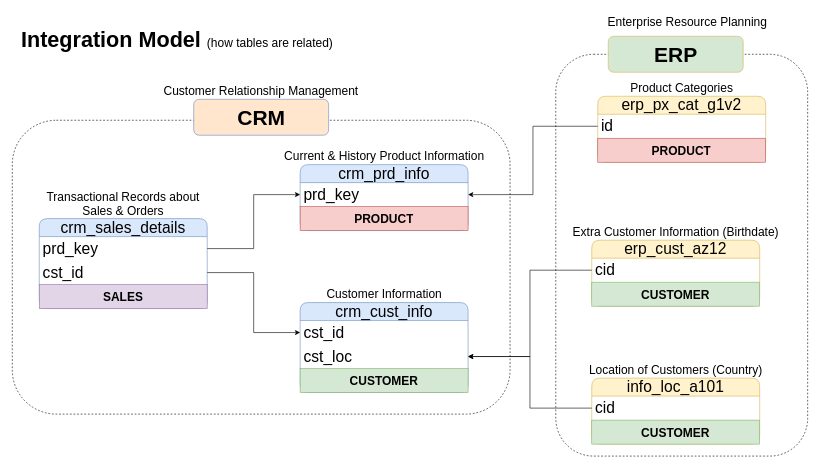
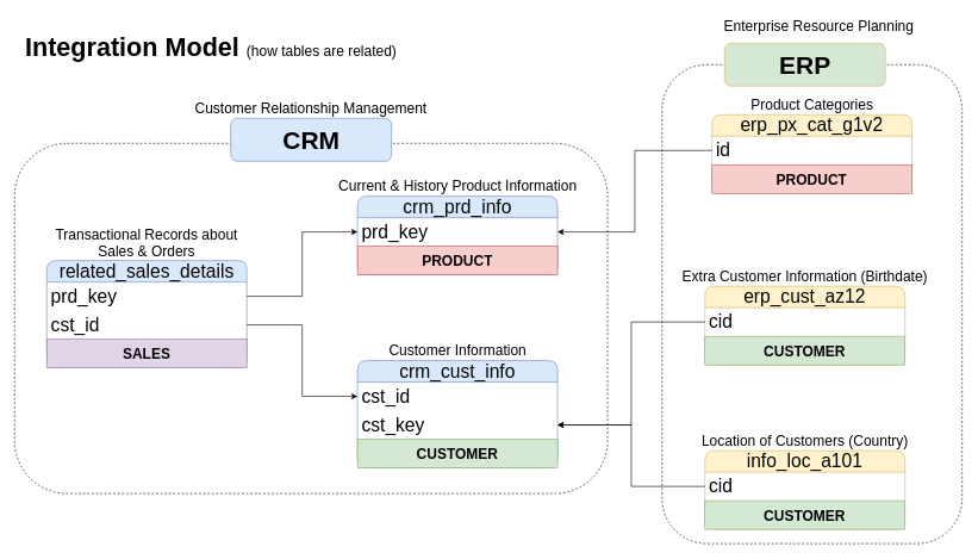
- <mxCell id="36" value="&lt;b&gt;&lt;font style=&quot;font-size: 35px;&quot;&gt;CRM&lt;/font&gt;&lt;/b&gt;" style="rounded=1;whiteSpace=wrap;html=1;fillColor=#ffe6cc;strokeColor=#6c8ebf;" parent="1" vertex="1"><mxGeometry x="322.5" y="165" width="225" height="60" as="geometry" /></mxCell>
+ <mxCell id="36" value="&lt;b&gt;&lt;font style=&quot;font-size: 35px;&quot;&gt;CRM&lt;/font&gt;&lt;/b&gt;" style="rounded=1;whiteSpace=wrap;html=1;fillColor=#dae8fc;strokeColor=#6c8ebf;" parent="1" vertex="1"><mxGeometry x="322.5" y="165" width="225" height="60" as="geometry" /></mxCell>
- <mxCell id="4" value="crm_sales_details" style="swimlane;fontStyle=0;childLayout=stackLayout;horizontal=1;startSize=30;horizontalStack=0;resizeParent=1;resizeParentMax=0;resizeLast=0;collapsible=1;marginBottom=0;whiteSpace=wrap;html=1;rounded=1;fillColor=#dae8fc;strokeColor=#6c8ebf;fontSize=26;" parent="1" vertex="1"><mxGeometry x="65" y="364" width="280" height="150" as="geometry" /></mxCell>
+ <mxCell id="4" value="related_sales_details" style="swimlane;fontStyle=0;childLayout=stackLayout;horizontal=1;startSize=30;horizontalStack=0;resizeParent=1;resizeParentMax=0;resizeLast=0;collapsible=1;marginBottom=0;whiteSpace=wrap;html=1;rounded=1;fillColor=#dae8fc;strokeColor=#6c8ebf;fontSize=26;" parent="1" vertex="1"><mxGeometry x="65" y="364" width="280" height="150" as="geometry" /></mxCell>
- <mxCell id="12" value="cst_loc" style="text;strokeColor=none;fillColor=none;align=left;verticalAlign=middle;spacingLeft=4;spacingRight=4;overflow=hidden;points=[[0,0.5],[1,0.5]];portConstraint=eastwest;rotatable=0;whiteSpace=wrap;html=1;fontSize=26;" parent="10" vertex="1"><mxGeometry y="70" width="280" height="40" as="geometry" /></mxCell>
+ <mxCell id="12" value="cst_key" style="text;strokeColor=none;fillColor=none;align=left;verticalAlign=middle;spacingLeft=4;spacingRight=4;overflow=hidden;points=[[0,0.5],[1,0.5]];portConstraint=eastwest;rotatable=0;whiteSpace=wrap;html=1;fontSize=26;" parent="10" vertex="1"><mxGeometry y="70" width="280" height="40" as="geometry" /></mxCell>
